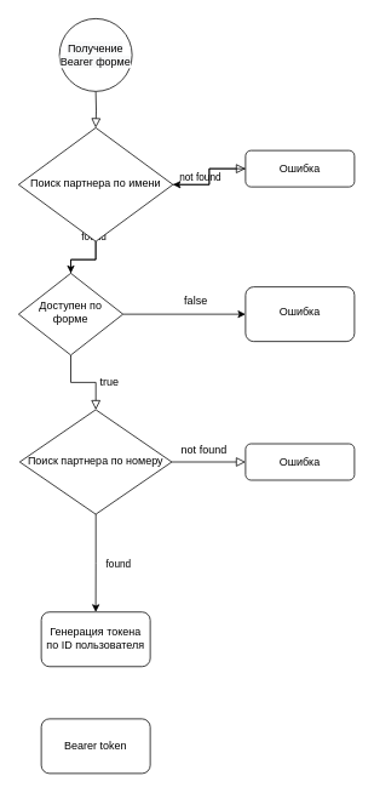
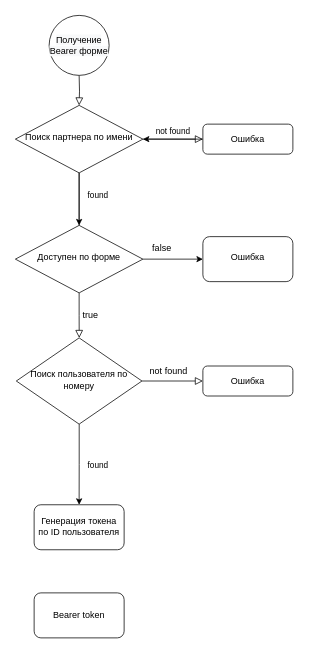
- <mxCell id="6" value="Поиск партнера по имени" style="rhombus;whiteSpace=wrap;html=1;shadow=0;fontFamily=Helvetica;fontSize=12;align=center;strokeWidth=1;spacing=6;spacingTop=-4;" parent="1" vertex="1"><mxGeometry x="20" y="140" width="170" height="125" as="geometry" /></mxCell>
+ <mxCell id="6" value="Поиск партнера по имени" style="rhombus;whiteSpace=wrap;html=1;shadow=0;fontFamily=Helvetica;fontSize=12;align=center;strokeWidth=1;spacing=6;spacingTop=-4;" parent="1" vertex="1"><mxGeometry x="20" y="140" width="170" height="90" as="geometry" /></mxCell>
- <mxCell id="15" value="Доступен по форме" style="rhombus;whiteSpace=wrap;html=1;shadow=0;fontFamily=Helvetica;fontSize=12;align=center;strokeWidth=1;spacing=6;spacingTop=-4;" parent="1" vertex="1"><mxGeometry x="20" y="300" width="115" height="90" as="geometry" /></mxCell>
+ <mxCell id="15" value="Доступен по форме" style="rhombus;whiteSpace=wrap;html=1;shadow=0;fontFamily=Helvetica;fontSize=12;align=center;strokeWidth=1;spacing=6;spacingTop=-4;" parent="1" vertex="1"><mxGeometry x="20" y="300" width="170" height="90" as="geometry" /></mxCell>
- <mxCell id="11" value="Поиск партнера по номеру&lt;br&gt;" style="rhombus;whiteSpace=wrap;html=1;shadow=0;fontFamily=Helvetica;fontSize=12;align=center;strokeWidth=1;spacing=6;spacingTop=-4;" parent="1" vertex="1"><mxGeometry x="21.25" y="450" width="167.5" height="115" as="geometry" /></mxCell>
+ <mxCell id="11" value="Поиск пользователя по номеру&lt;br&gt;" style="rhombus;whiteSpace=wrap;html=1;shadow=0;fontFamily=Helvetica;fontSize=12;align=center;strokeWidth=1;spacing=6;spacingTop=-4;" parent="1" vertex="1"><mxGeometry x="21.25" y="450" width="167.5" height="115" as="geometry" /></mxCell>
